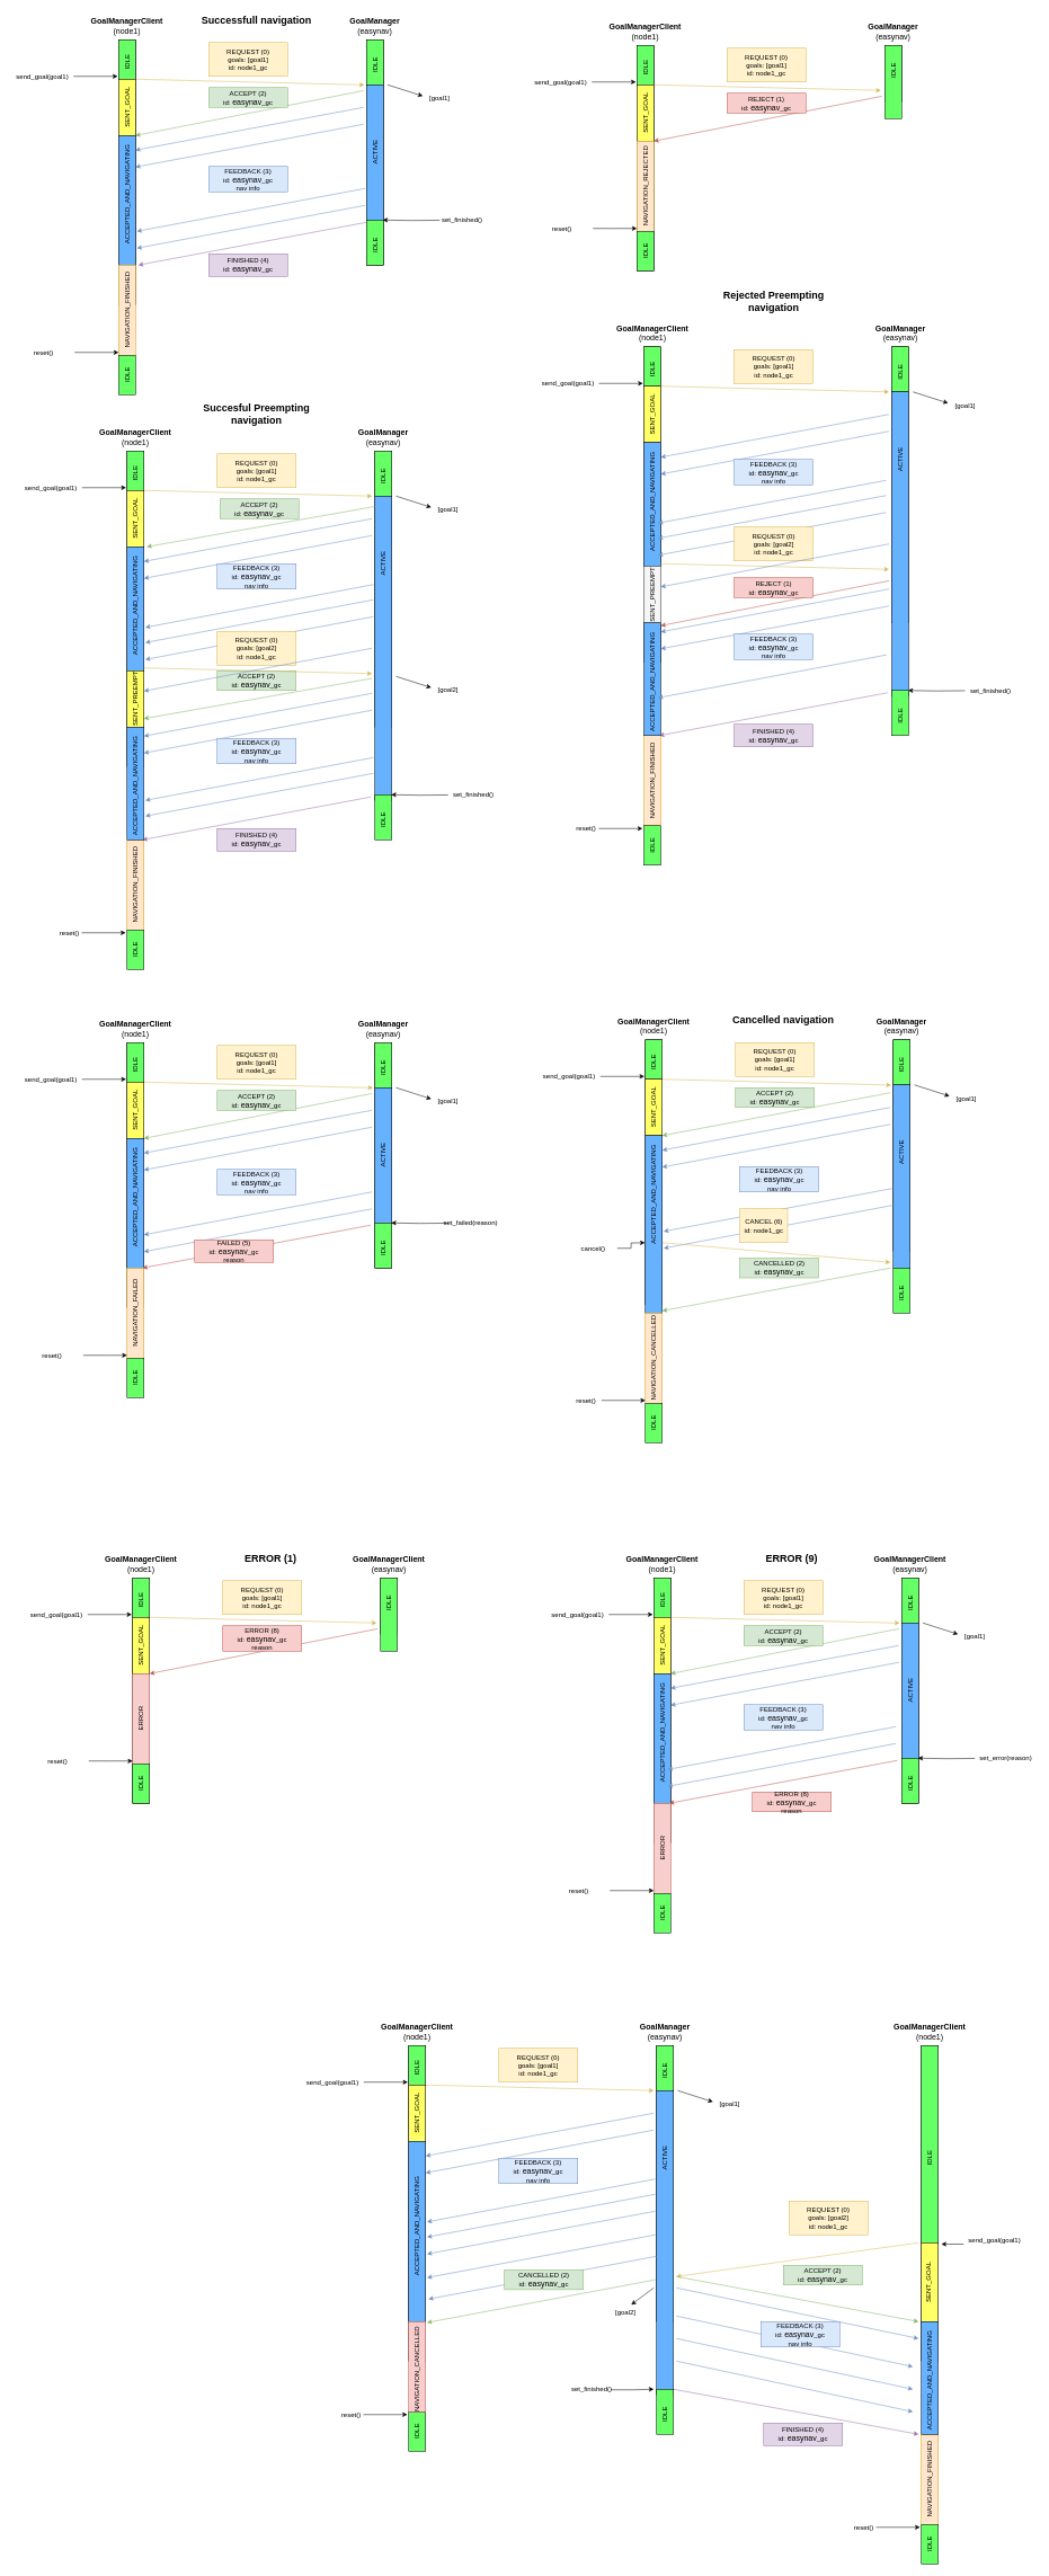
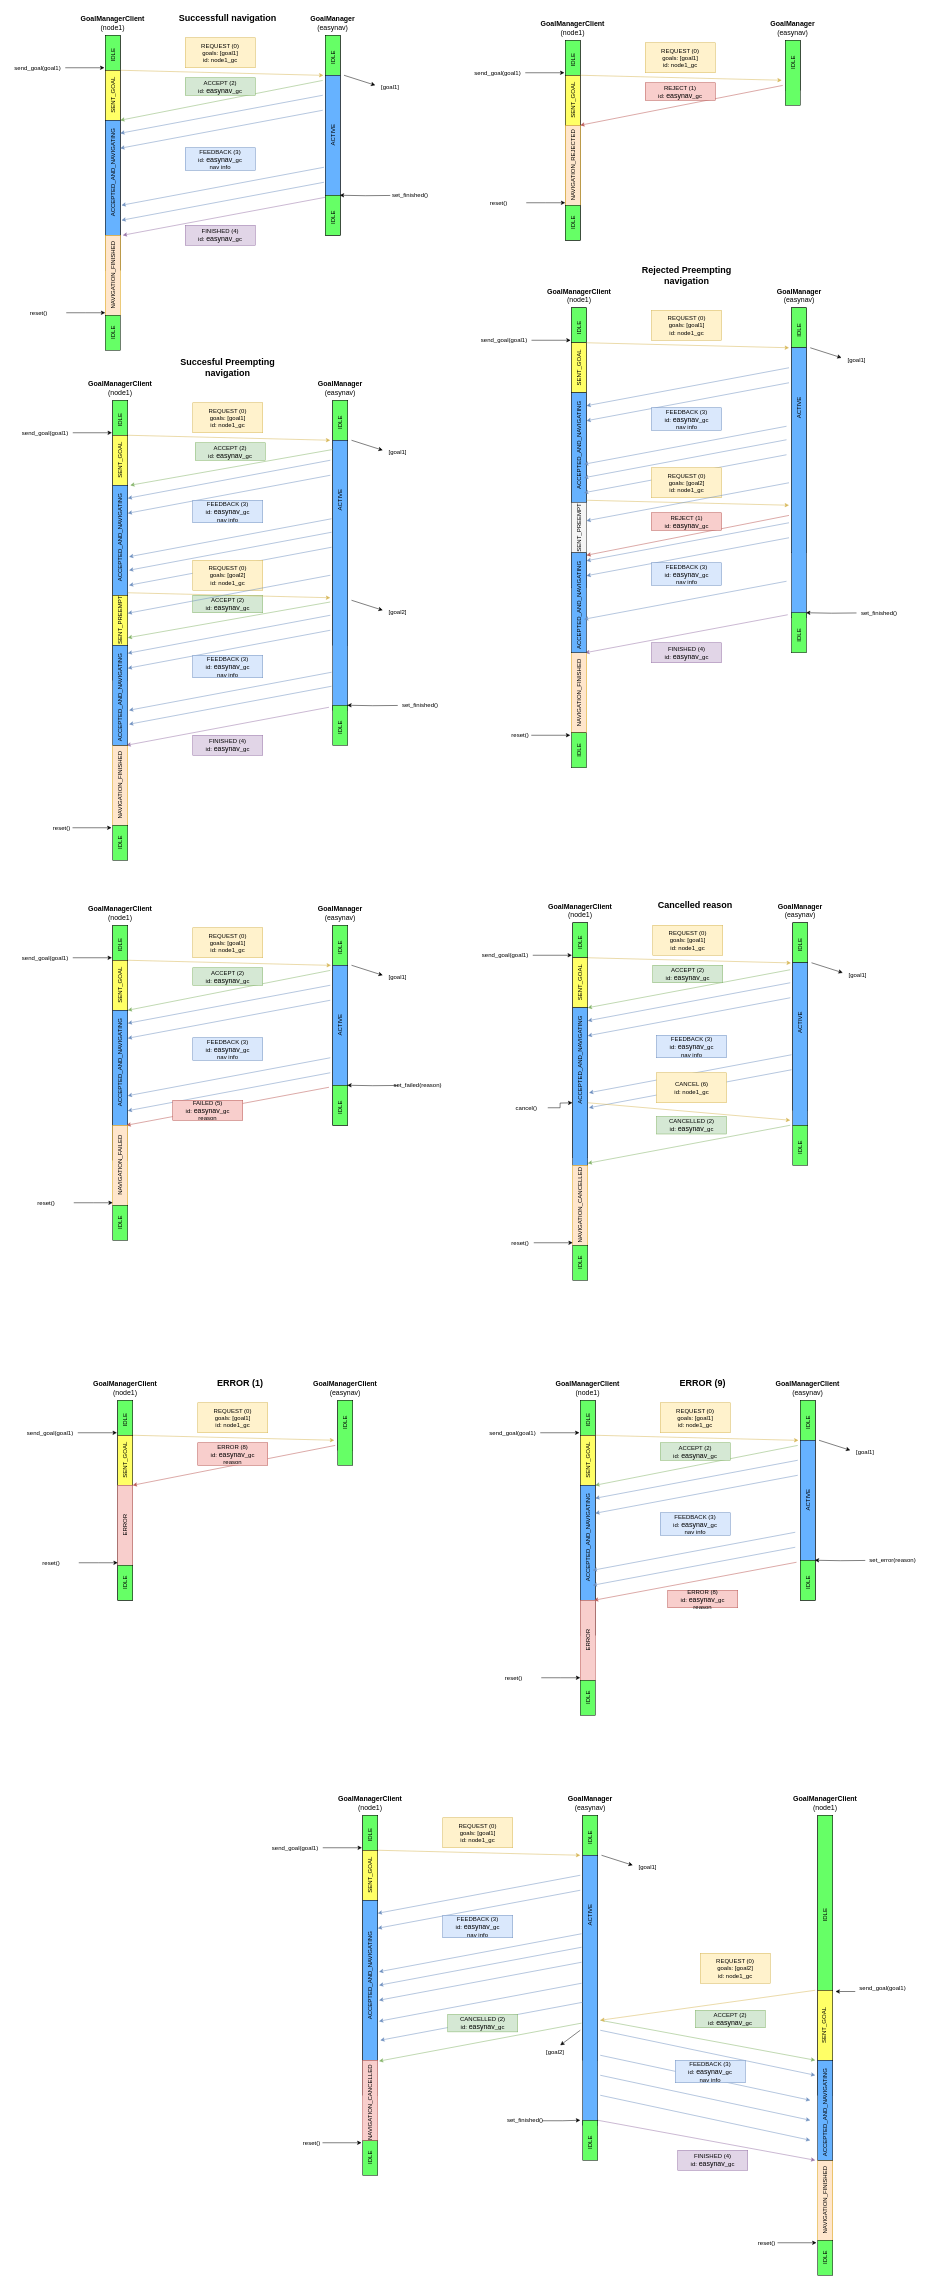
- <mxCell id="155" value="&lt;font style=&quot;font-size: 18px;&quot;&gt;&lt;b&gt;Rejected Preempting navigation&lt;/b&gt;&lt;/font&gt;" style="text;html=1;align=center;verticalAlign=middle;whiteSpace=wrap;rounded=0;" parent="1" vertex="1"><mxGeometry x="1267.5" y="520" width="210" height="30" as="geometry" /></mxCell>
+ <mxCell id="155" value="&lt;font style=&quot;font-size: 18px;&quot;&gt;&lt;b&gt;Rejected Preempting navigation&lt;/b&gt;&lt;/font&gt;" style="text;html=1;align=center;verticalAlign=middle;whiteSpace=wrap;rounded=0;" parent="1" vertex="1"><mxGeometry x="1267.5" y="535" width="210" height="30" as="geometry" /></mxCell>
- <mxCell id="211" value="&lt;font style=&quot;font-size: 18px;&quot;&gt;&lt;b&gt;Cancelled navigation&lt;/b&gt;&lt;/font&gt;" style="text;html=1;align=center;verticalAlign=middle;whiteSpace=wrap;rounded=0;" parent="1" vertex="1"><mxGeometry x="1285" y="1795" width="210" height="30" as="geometry" /></mxCell>
+ <mxCell id="211" value="&lt;font style=&quot;font-size: 18px;&quot;&gt;&lt;b&gt;Cancelled reason&lt;/b&gt;&lt;/font&gt;" style="text;html=1;align=center;verticalAlign=middle;whiteSpace=wrap;rounded=0;" parent="1" vertex="1"><mxGeometry x="1285" y="1795" width="210" height="30" as="geometry" /></mxCell>
- <mxCell id="249" value="CANCEL (6)&lt;div&gt;&lt;span style=&quot;background-color: transparent; color: light-dark(rgb(0, 0, 0), rgb(255, 255, 255));&quot;&gt;id: node1_gc&lt;/span&gt;&lt;/div&gt;" style="text;html=1;align=center;verticalAlign=middle;whiteSpace=wrap;rounded=0;strokeColor=#d6b656;fillColor=#fff2cc;" parent="1" vertex="1"><mxGeometry x="1312.5" y="2145" width="85" height="60" as="geometry" /></mxCell>
+ <mxCell id="249" value="CANCEL (6)&lt;div&gt;&lt;span style=&quot;background-color: transparent; color: light-dark(rgb(0, 0, 0), rgb(255, 255, 255));&quot;&gt;id: node1_gc&lt;/span&gt;&lt;/div&gt;" style="text;html=1;align=center;verticalAlign=middle;whiteSpace=wrap;rounded=0;strokeColor=#d6b656;fillColor=#fff2cc;" parent="1" vertex="1"><mxGeometry x="1312.5" y="2145" width="140" height="60" as="geometry" /></mxCell>
